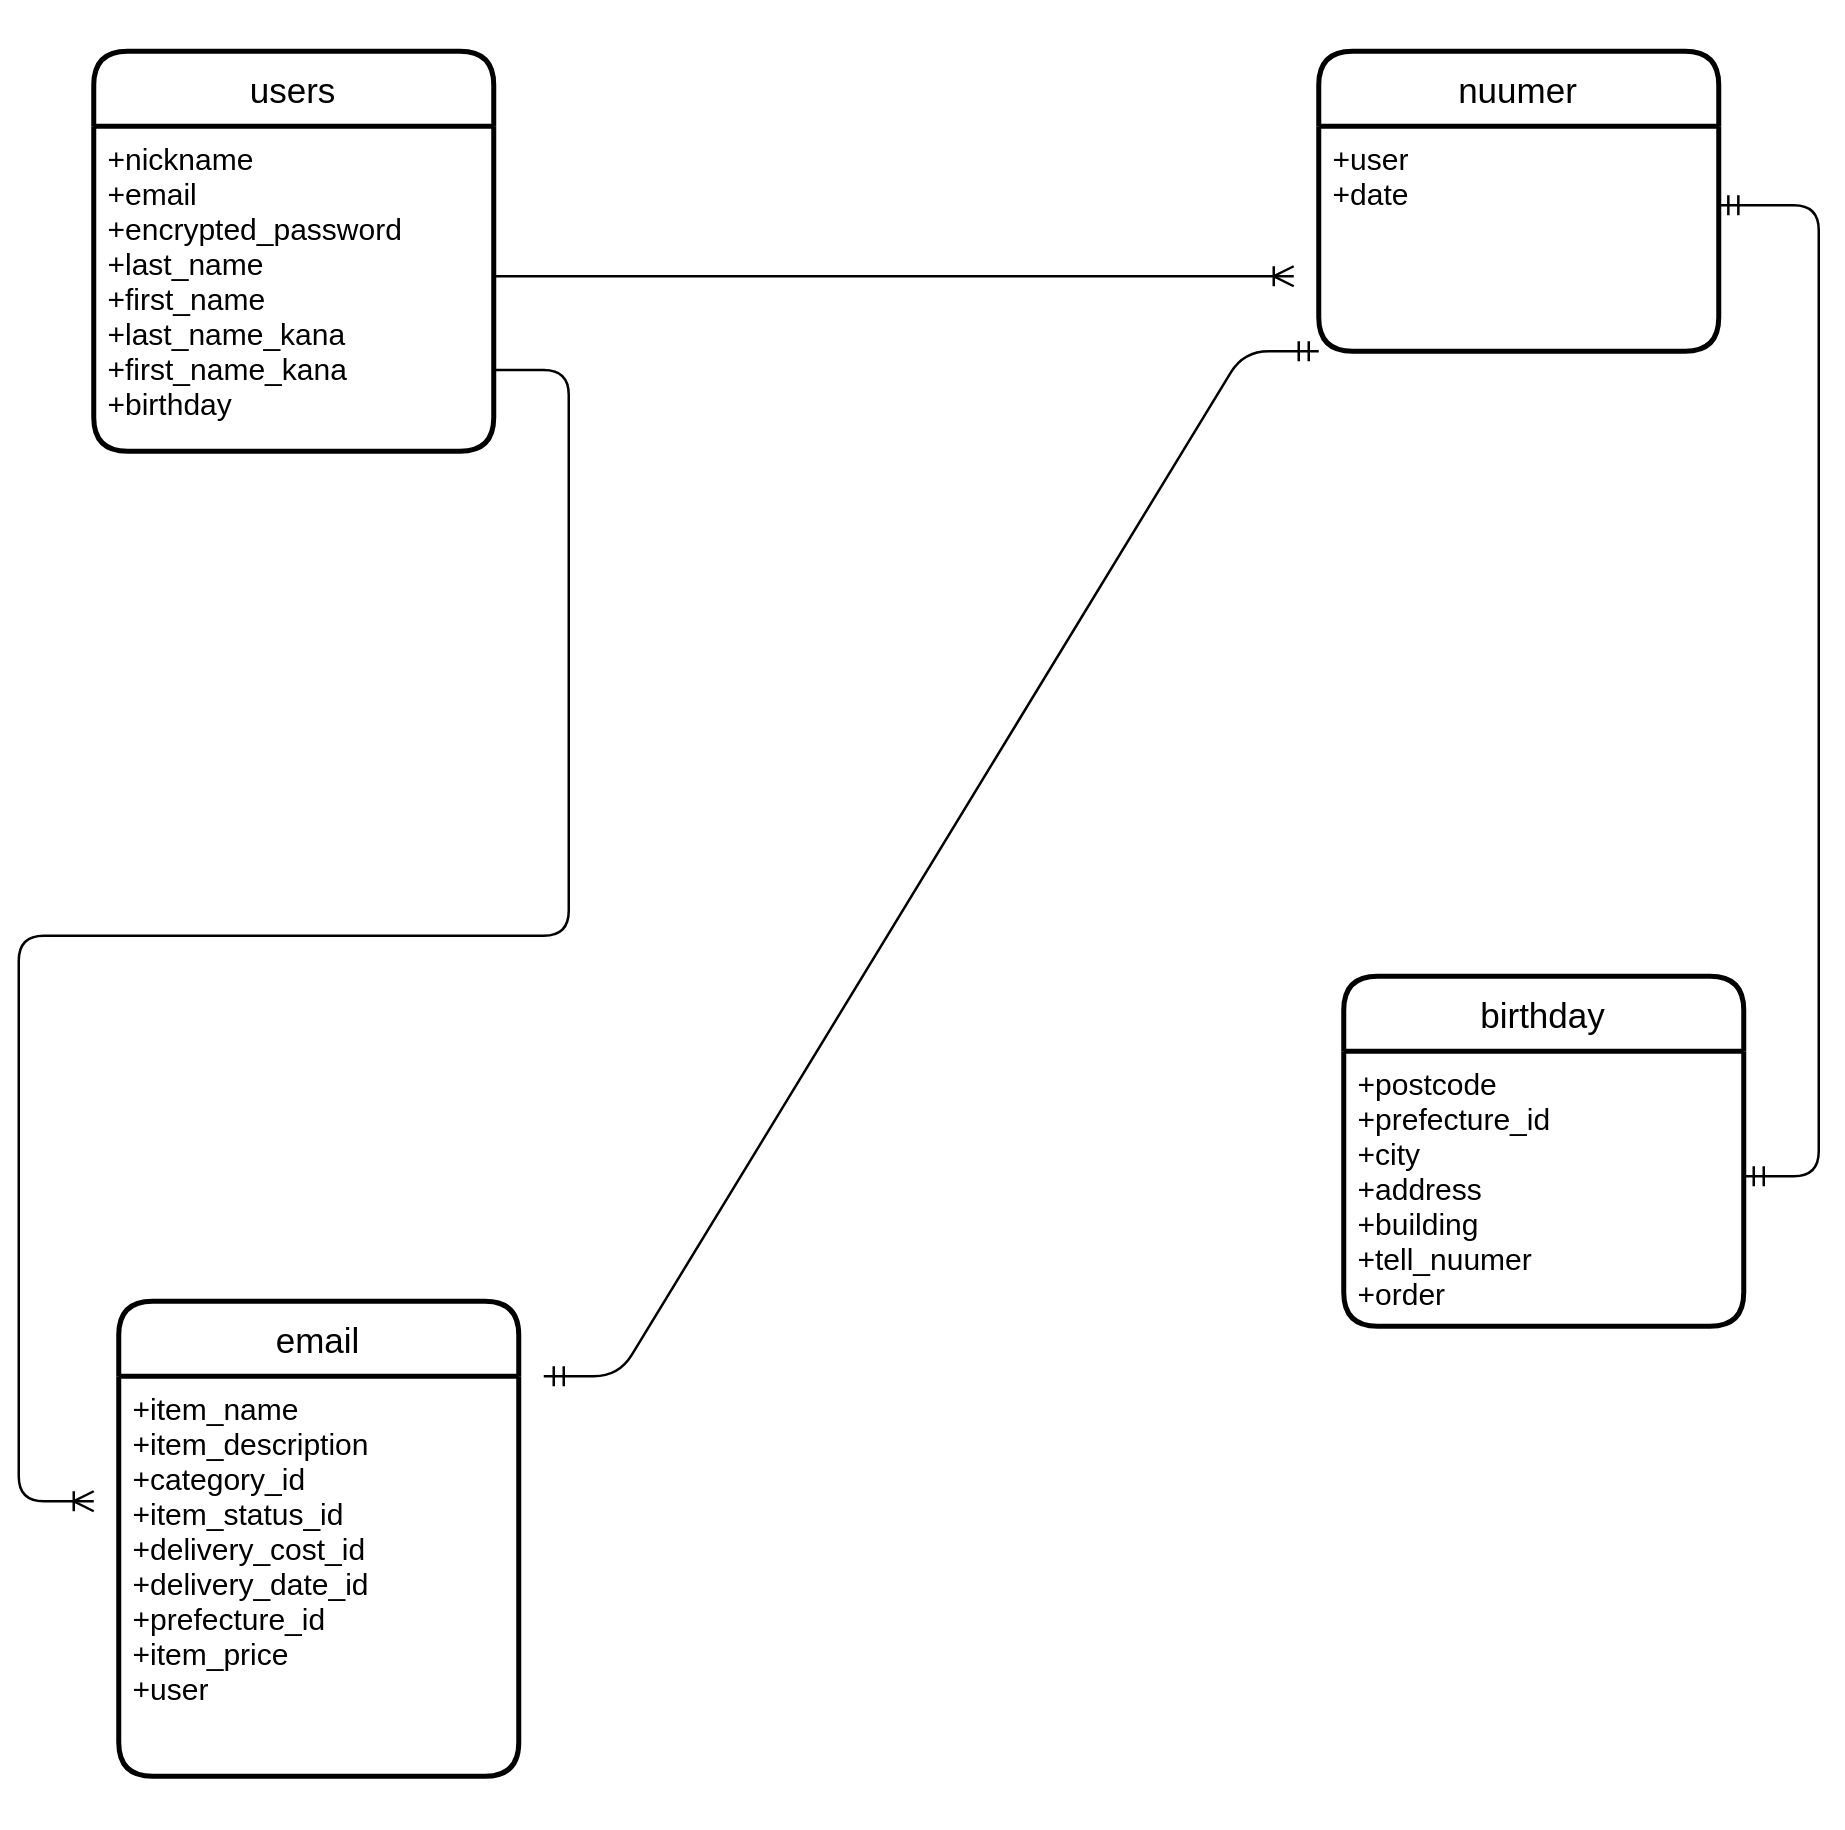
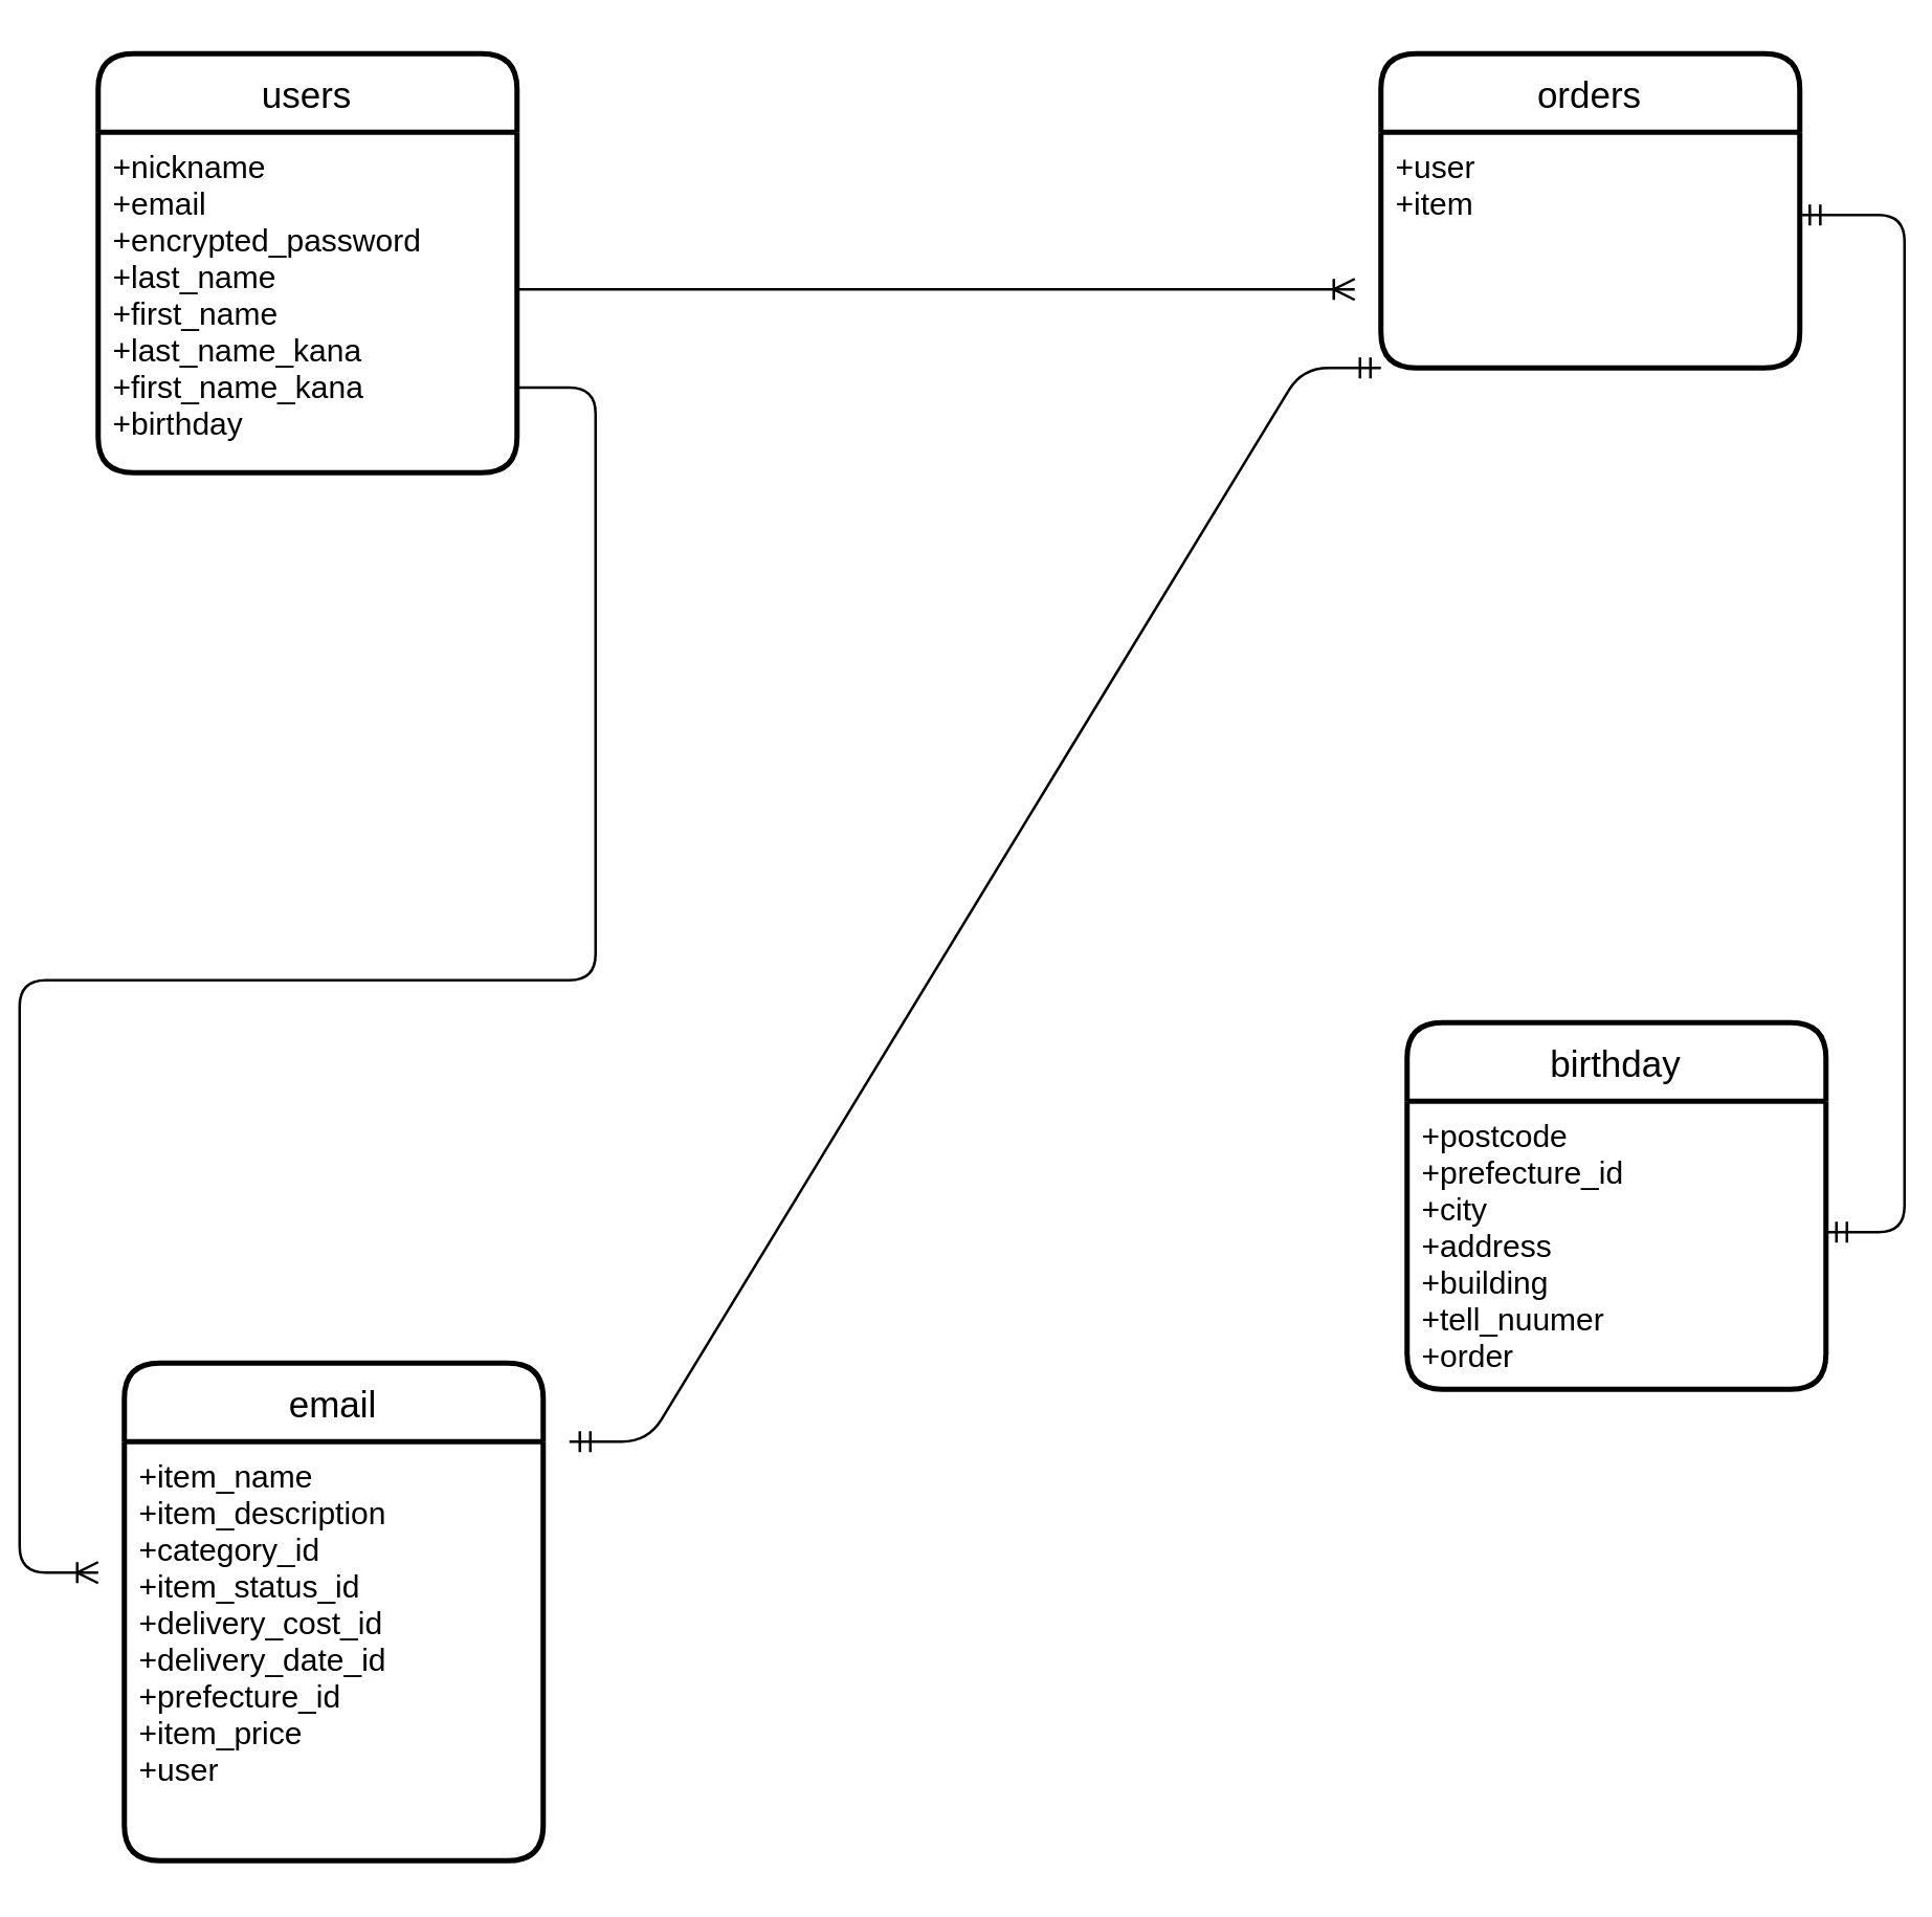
- <mxCell id="8" value="nuumer" style="swimlane;childLayout=stackLayout;horizontal=1;startSize=30;horizontalStack=0;rounded=1;fontSize=14;fontStyle=0;strokeWidth=2;resizeParent=0;resizeLast=1;shadow=0;dashed=0;align=center;" parent="1" vertex="1"><mxGeometry x="510" y="20" width="160" height="120" as="geometry" /></mxCell>
+ <mxCell id="8" value="orders" style="swimlane;childLayout=stackLayout;horizontal=1;startSize=30;horizontalStack=0;rounded=1;fontSize=14;fontStyle=0;strokeWidth=2;resizeParent=0;resizeLast=1;shadow=0;dashed=0;align=center;" parent="1" vertex="1"><mxGeometry x="510" y="20" width="160" height="120" as="geometry" /></mxCell>
- <mxCell id="9" value="+user&#10;+date" style="align=left;strokeColor=none;fillColor=none;spacingLeft=4;fontSize=12;verticalAlign=top;resizable=0;rotatable=0;part=1;" parent="8" vertex="1"><mxGeometry y="30" width="160" height="90" as="geometry" /></mxCell>
+ <mxCell id="9" value="+user&#10;+item" style="align=left;strokeColor=none;fillColor=none;spacingLeft=4;fontSize=12;verticalAlign=top;resizable=0;rotatable=0;part=1;" parent="8" vertex="1"><mxGeometry y="30" width="160" height="90" as="geometry" /></mxCell>
